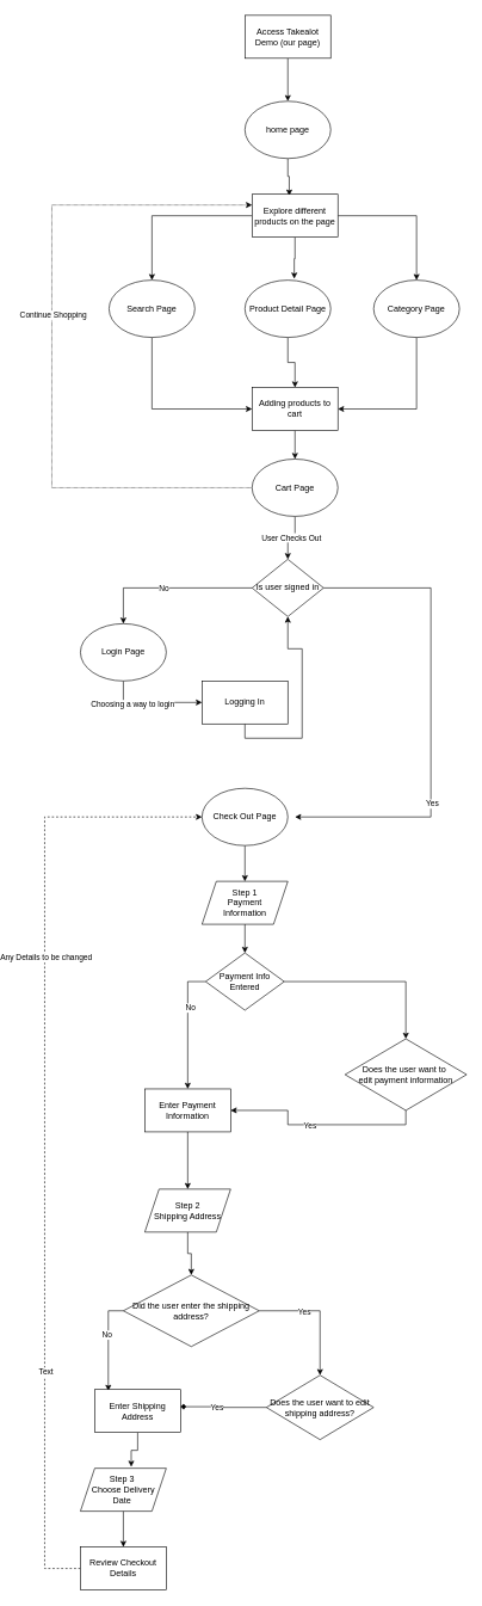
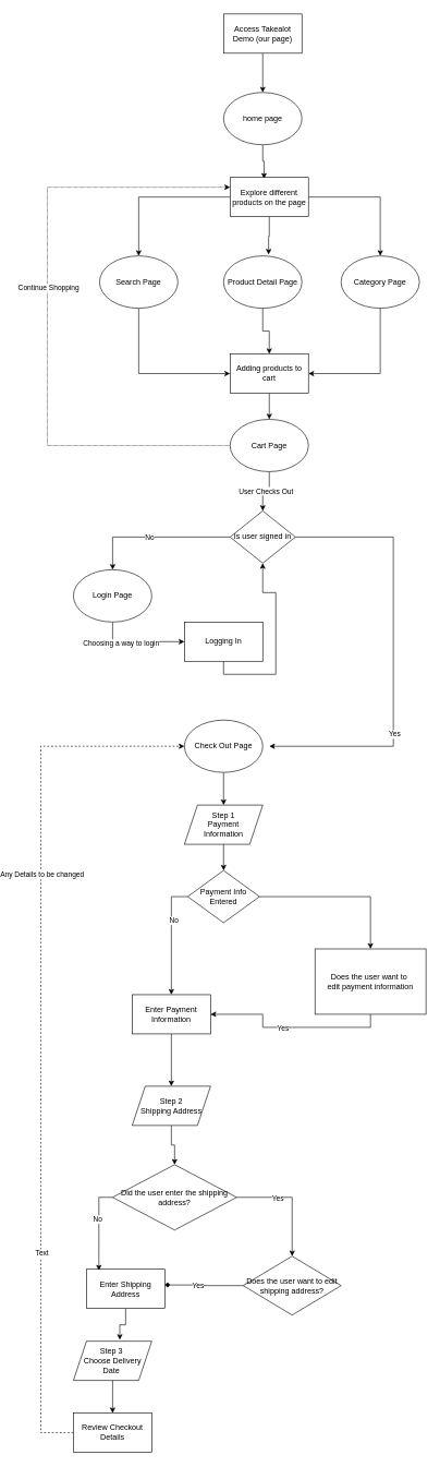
- <mxCell id="44" value="Does the user want to&amp;nbsp;&lt;br&gt;edit payment information" style="rhombus;whiteSpace=wrap;html=1;" vertex="1" parent="1"><mxGeometry x="440" y="1450" width="170" height="100" as="geometry" /></mxCell>
+ <mxCell id="44" value="Does the user want to&amp;nbsp;&lt;br&gt;edit payment information" style="whiteSpace=wrap;html=1;rounded=0;" vertex="1" parent="1"><mxGeometry x="440" y="1450" width="170" height="100" as="geometry" /></mxCell>
